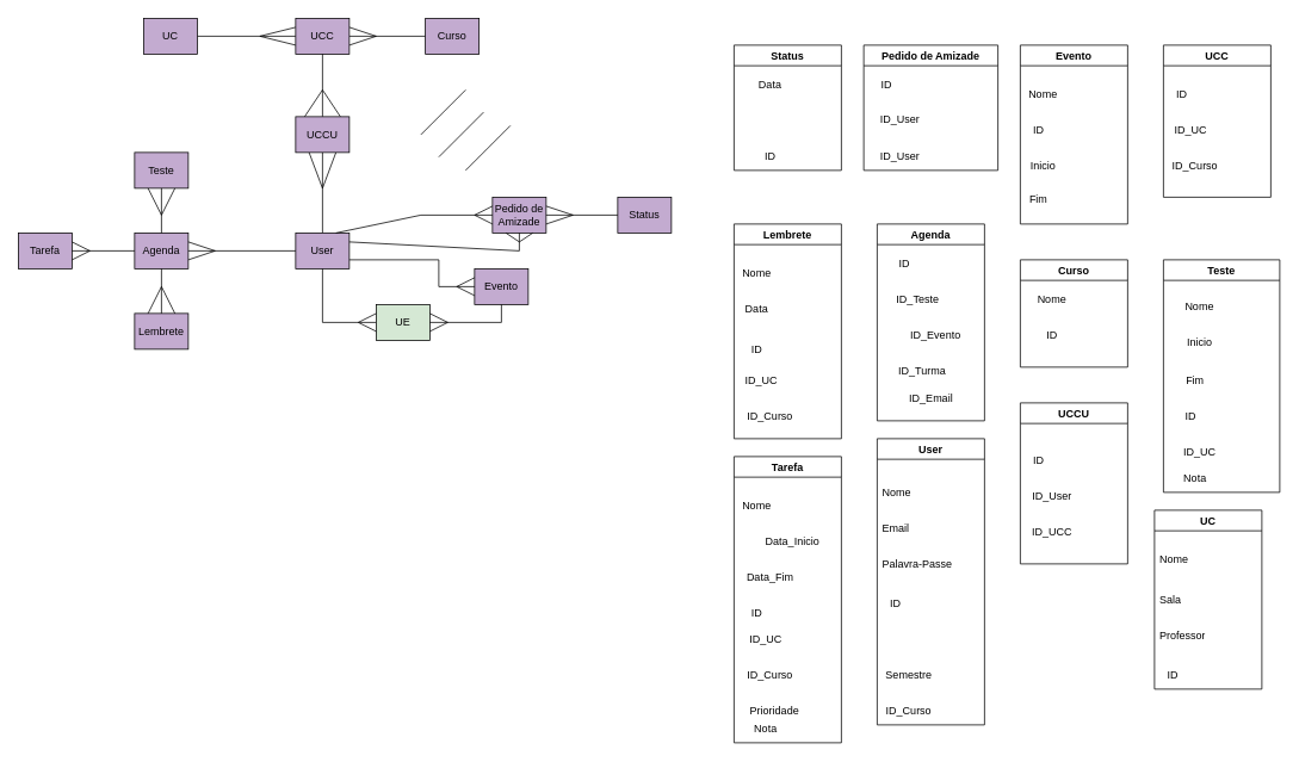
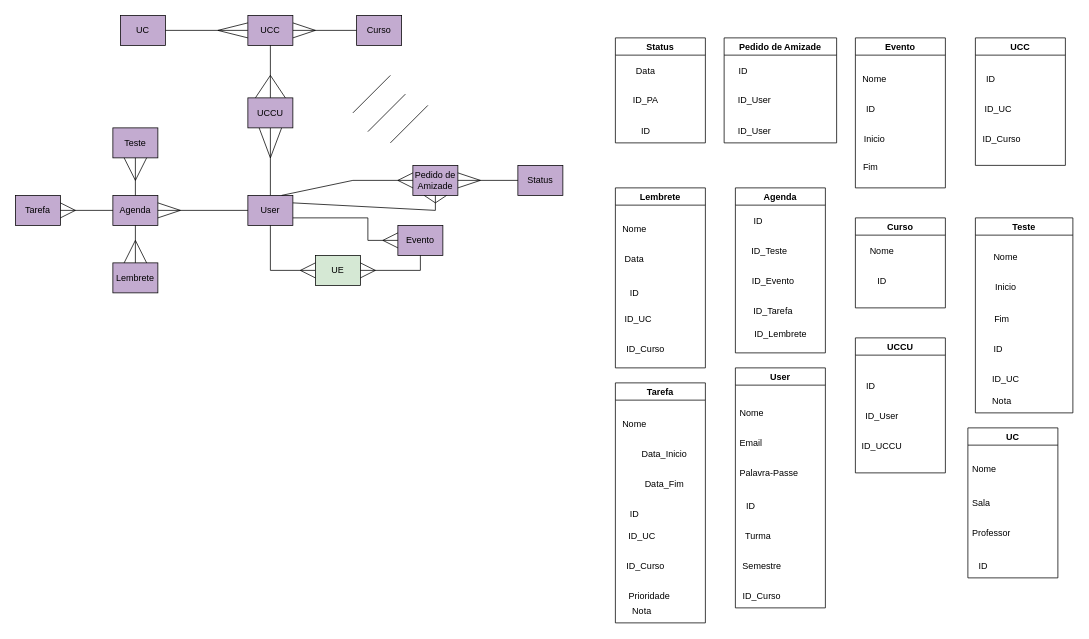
+ <mxCell id="83" value="ID_PA" style="text;html=1;align=center;verticalAlign=middle;resizable=0;points=[];autosize=1;strokeColor=none;fillColor=none;" parent="81" vertex="1"><mxGeometry x="10" y="68" width="60" height="30" as="geometry" /></mxCell>
- <mxCell id="67" value="ID_Evento" style="text;html=1;align=center;verticalAlign=middle;resizable=0;points=[];autosize=1;strokeColor=none;fillColor=none;" parent="64" vertex="1"><mxGeometry x="25" y="110" width="80" height="30" as="geometry" /></mxCell>
+ <mxCell id="67" value="ID_Evento" style="text;html=1;align=center;verticalAlign=middle;resizable=0;points=[];autosize=1;strokeColor=none;fillColor=none;" parent="64" vertex="1"><mxGeometry x="10" y="110" width="80" height="30" as="geometry" /></mxCell>
- <mxCell id="68" value="ID_Turma" style="text;html=1;align=center;verticalAlign=middle;resizable=0;points=[];autosize=1;strokeColor=none;fillColor=none;" parent="64" vertex="1"><mxGeometry x="10" y="150" width="80" height="30" as="geometry" /></mxCell>
+ <mxCell id="68" value="ID_Tarefa" style="text;html=1;align=center;verticalAlign=middle;resizable=0;points=[];autosize=1;strokeColor=none;fillColor=none;" parent="64" vertex="1"><mxGeometry x="10" y="150" width="80" height="30" as="geometry" /></mxCell>
- <mxCell id="69" value="ID_Email" style="text;html=1;align=center;verticalAlign=middle;resizable=0;points=[];autosize=1;strokeColor=none;fillColor=none;" parent="64" vertex="1"><mxGeometry x="10" y="180" width="100" height="30" as="geometry" /></mxCell>
+ <mxCell id="69" value="ID_Lembrete" style="text;html=1;align=center;verticalAlign=middle;resizable=0;points=[];autosize=1;strokeColor=none;fillColor=none;" parent="64" vertex="1"><mxGeometry x="10" y="180" width="100" height="30" as="geometry" /></mxCell>
- <mxCell id="37" value="ID_UCC" style="text;html=1;align=center;verticalAlign=middle;resizable=0;points=[];autosize=1;strokeColor=none;fillColor=none;" parent="34" vertex="1"><mxGeometry y="130" width="70" height="30" as="geometry" /></mxCell>
+ <mxCell id="37" value="ID_UCCU" style="text;html=1;align=center;verticalAlign=middle;resizable=0;points=[];autosize=1;strokeColor=none;fillColor=none;" parent="34" vertex="1"><mxGeometry y="130" width="70" height="30" as="geometry" /></mxCell>
- <mxCell id="44" value="Data_Fim" style="text;html=1;align=center;verticalAlign=middle;resizable=0;points=[];autosize=1;strokeColor=none;fillColor=none;" parent="41" vertex="1"><mxGeometry y="120" width="80" height="30" as="geometry" /></mxCell>
+ <mxCell id="44" value="Data_Fim" style="text;html=1;align=center;verticalAlign=middle;resizable=0;points=[];autosize=1;strokeColor=none;fillColor=none;" parent="41" vertex="1"><mxGeometry x="25" y="120" width="80" height="30" as="geometry" /></mxCell>
+ <mxCell id="10" value="Turma" style="text;html=1;align=center;verticalAlign=middle;resizable=0;points=[];autosize=1;strokeColor=none;fillColor=none;" parent="5" vertex="1"><mxGeometry y="210" width="60" height="30" as="geometry" /></mxCell>
